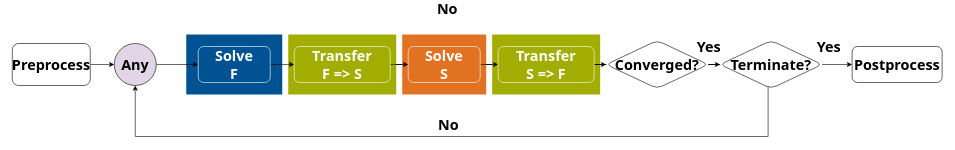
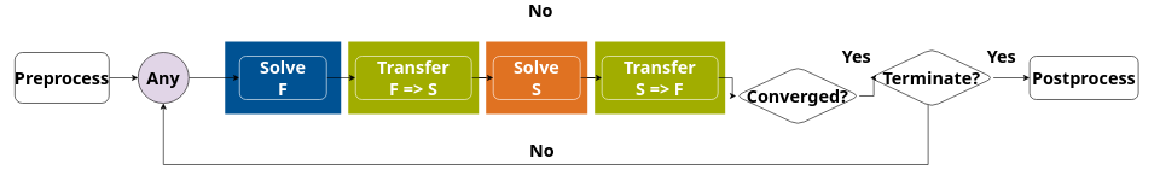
- <mxCell id="25" value="&lt;font style=&quot;font-size: 24px;&quot;&gt;Converged?&lt;/font&gt;" style="rhombus;whiteSpace=wrap;html=1;rounded=1;fontFamily=Noto Sans;fontStyle=1;fontColor=default;" vertex="1" parent="1"><mxGeometry x="1010" y="30" width="170" height="80" as="geometry" /></mxCell>
+ <mxCell id="25" value="&lt;font style=&quot;font-size: 24px;&quot;&gt;Converged?&lt;/font&gt;" style="rhombus;whiteSpace=wrap;html=1;rounded=1;fontFamily=Noto Sans;fontStyle=1;fontColor=default;" vertex="1" parent="1"><mxGeometry x="1015" y="55" width="170" height="80" as="geometry" /></mxCell>
